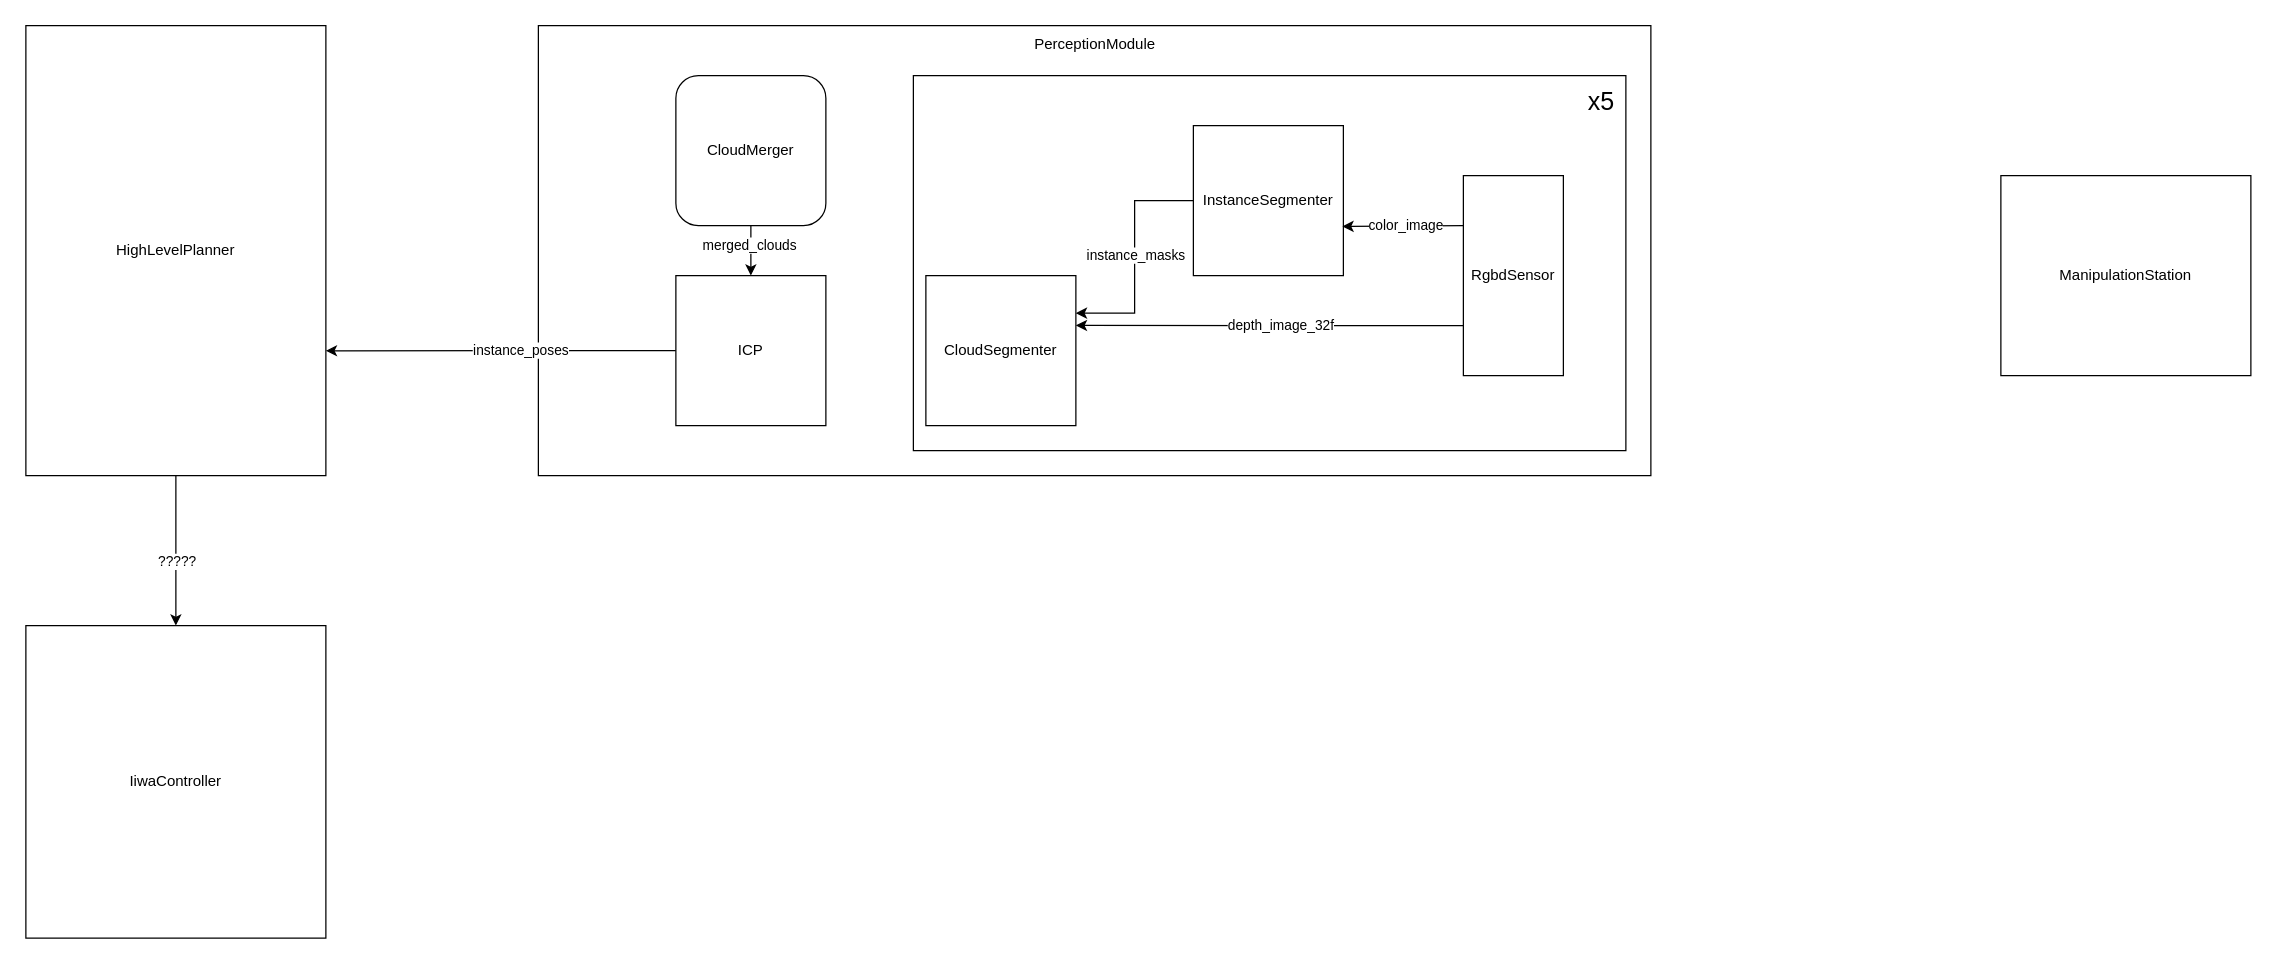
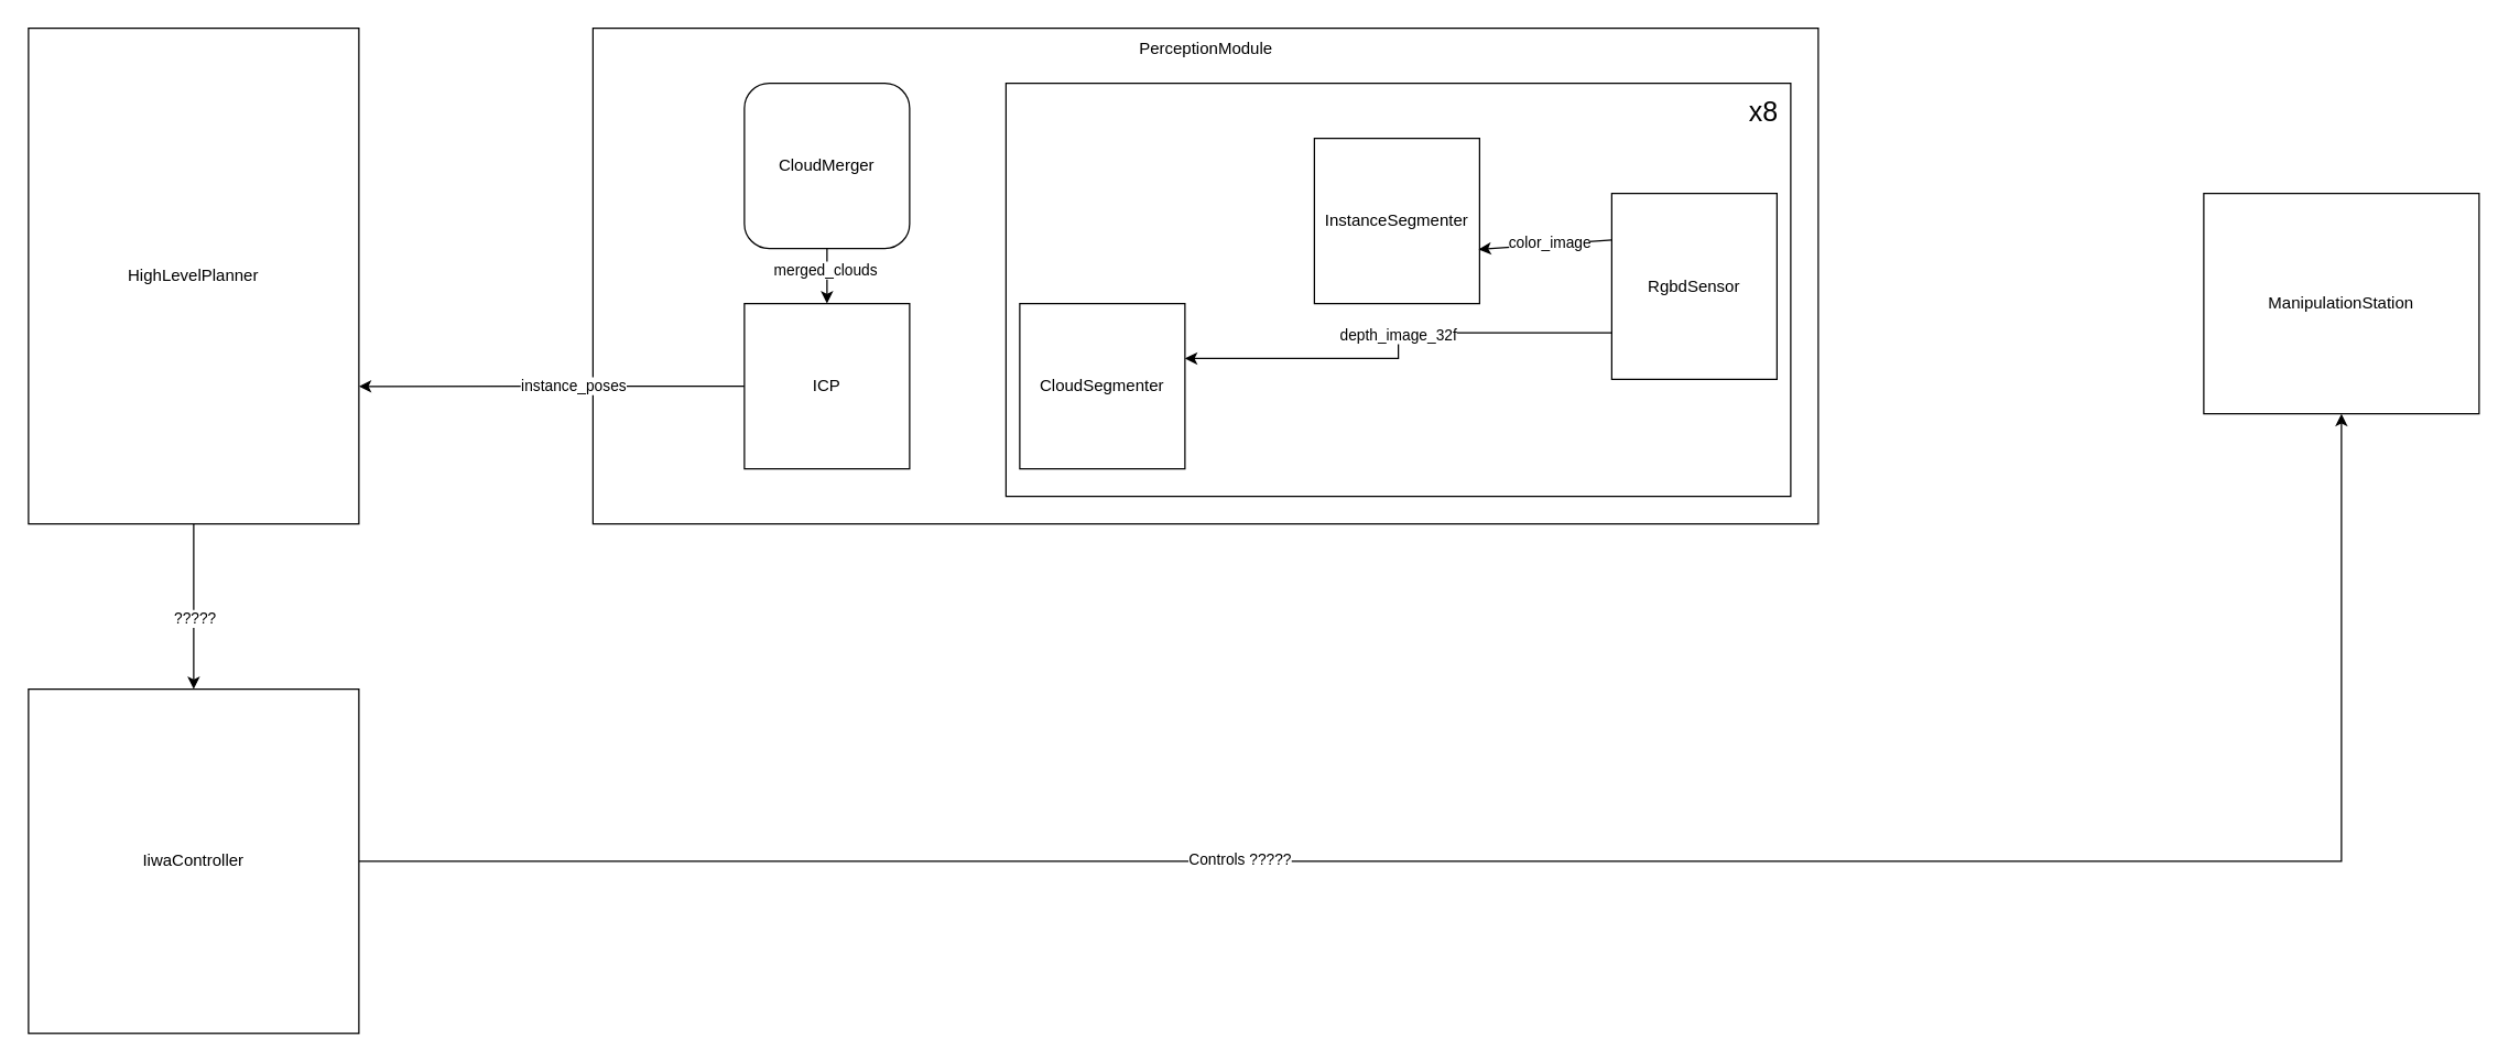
- <mxCell id="18" value="&lt;font style=&quot;font-size: 20px;&quot;&gt;x5&lt;/font&gt;" style="text;html=1;align=center;verticalAlign=middle;resizable=0;points=[];autosize=1;strokeColor=none;fillColor=none;" vertex="1" parent="1"><mxGeometry x="1260" y="60" width="40" height="40" as="geometry" /></mxCell>
+ <mxCell id="18" value="&lt;font style=&quot;font-size: 20px;&quot;&gt;x8&lt;/font&gt;" style="text;html=1;align=center;verticalAlign=middle;resizable=0;points=[];autosize=1;strokeColor=none;fillColor=none;" vertex="1" parent="1"><mxGeometry x="1260" y="60" width="40" height="40" as="geometry" /></mxCell>
- <mxCell id="7" style="edgeStyle=orthogonalEdgeStyle;rounded=0;orthogonalLoop=1;jettySize=auto;html=1;exitX=0;exitY=0.5;exitDx=0;exitDy=0;entryX=1;entryY=0.25;entryDx=0;entryDy=0;" edge="1" parent="1" source="9" target="12"><mxGeometry relative="1" as="geometry" /></mxCell>
- <mxCell id="8" value="instance_masks" style="edgeLabel;html=1;align=center;verticalAlign=middle;resizable=0;points=[];" vertex="1" connectable="0" parent="7"><mxGeometry x="-0.19" relative="1" as="geometry"><mxPoint y="15" as="offset" /></mxGeometry></mxCell>
- <mxCell id="6" value="RgbdSensor" style="whiteSpace=wrap;html=1;" parent="1" vertex="1"><mxGeometry x="1170" y="140" width="80" height="160" as="geometry" /></mxCell>
+ <mxCell id="6" value="RgbdSensor" style="whiteSpace=wrap;html=1;" parent="1" vertex="1"><mxGeometry x="1170" y="140" width="120" height="135" as="geometry" /></mxCell>
+ <mxCell id="25" style="edgeStyle=orthogonalEdgeStyle;rounded=0;orthogonalLoop=1;jettySize=auto;html=1;exitX=1;exitY=0.5;exitDx=0;exitDy=0;entryX=0.5;entryY=1;entryDx=0;entryDy=0;" edge="1" parent="1" source="27" target="3"><mxGeometry relative="1" as="geometry" /></mxCell>
+ <mxCell id="26" value="Controls ?????" style="edgeLabel;html=1;align=center;verticalAlign=middle;resizable=0;points=[];" vertex="1" connectable="0" parent="25"><mxGeometry x="-0.276" y="2" relative="1" as="geometry"><mxPoint as="offset" /></mxGeometry></mxCell>
